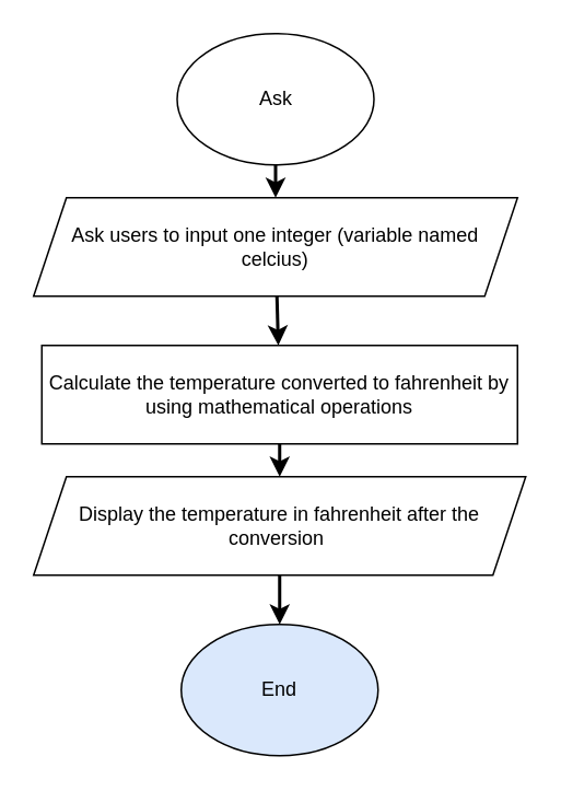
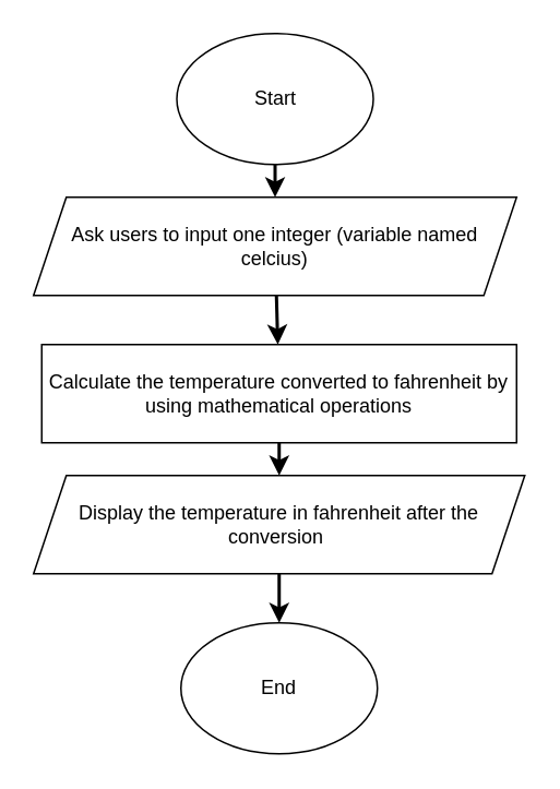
- <mxCell id="3" value="Ask" style="ellipse;whiteSpace=wrap;html=1;" vertex="1" parent="1"><mxGeometry x="107.5" y="20" width="120" height="80" as="geometry" /></mxCell>
+ <mxCell id="3" value="Start" style="ellipse;whiteSpace=wrap;html=1;" vertex="1" parent="1"><mxGeometry x="107.5" y="20" width="120" height="80" as="geometry" /></mxCell>
- <mxCell id="4" value="End" style="ellipse;whiteSpace=wrap;html=1;fillColor=#dae8fc;" vertex="1" parent="1"><mxGeometry x="110" y="380" width="120" height="80" as="geometry" /></mxCell>
+ <mxCell id="4" value="End" style="ellipse;whiteSpace=wrap;html=1;" vertex="1" parent="1"><mxGeometry x="110" y="380" width="120" height="80" as="geometry" /></mxCell>
